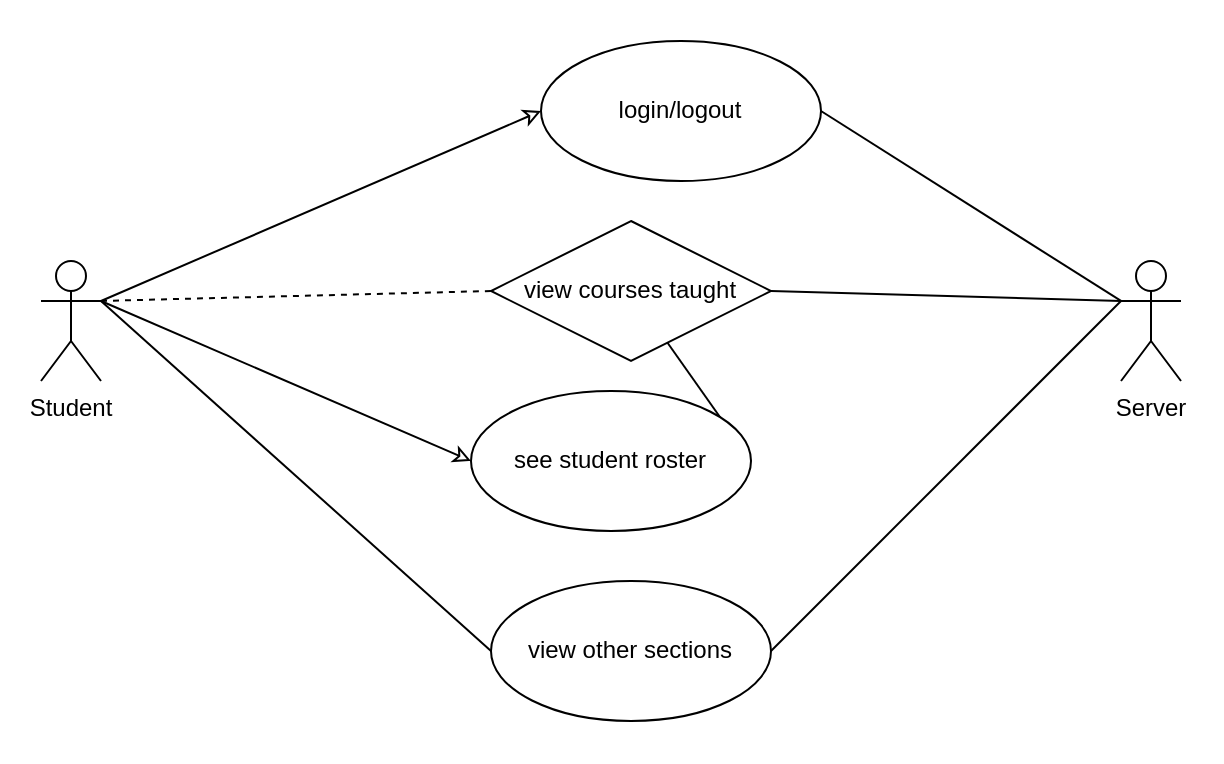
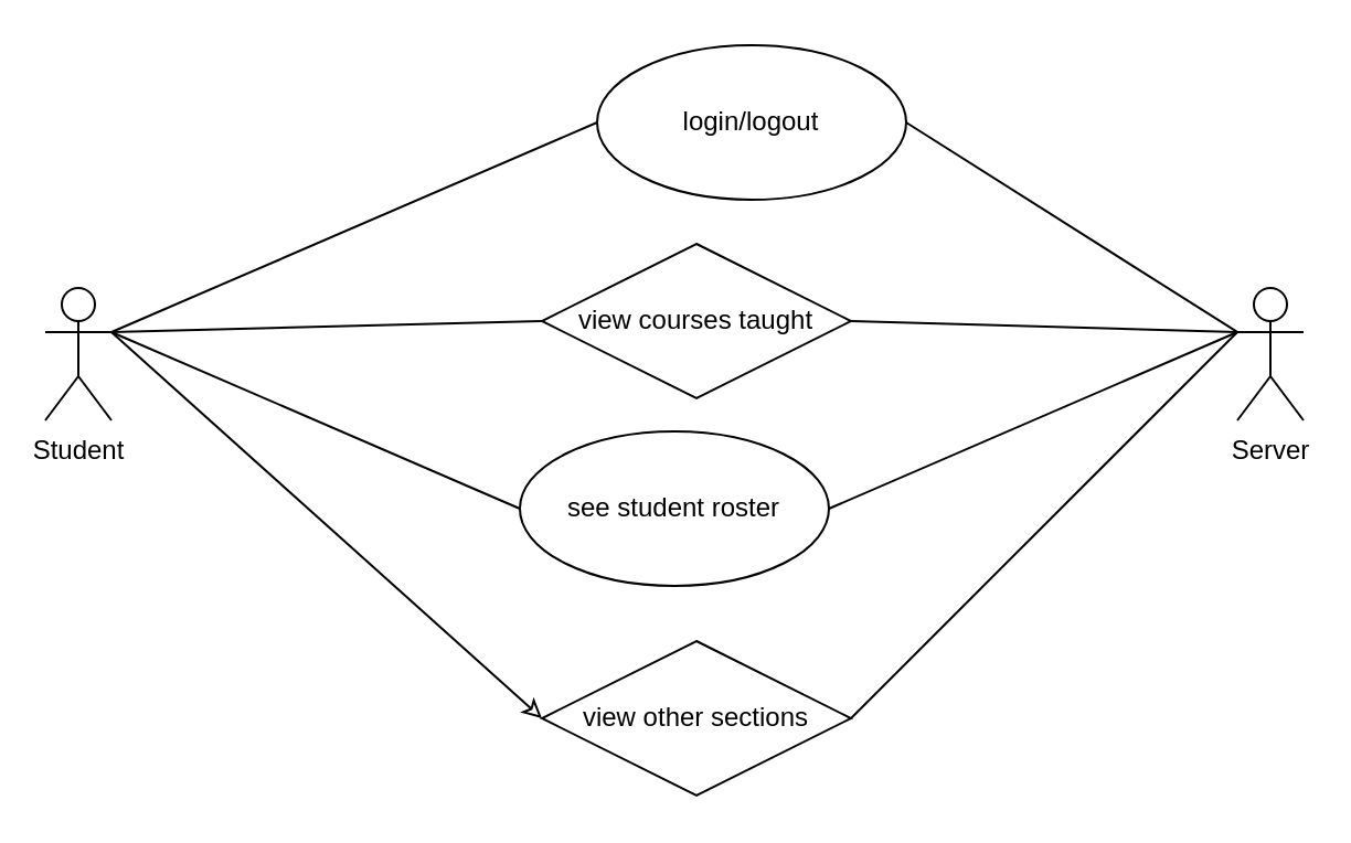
- <mxCell id="2" style="rounded=0;orthogonalLoop=1;jettySize=auto;html=1;exitX=1;exitY=0.333;exitDx=0;exitDy=0;exitPerimeter=0;entryX=0;entryY=0.5;entryDx=0;entryDy=0;endArrow=classic;endFill=0;" parent="1" source="6" target="8" edge="1"><mxGeometry relative="1" as="geometry" /></mxCell>
+ <mxCell id="2" style="rounded=0;orthogonalLoop=1;jettySize=auto;html=1;exitX=1;exitY=0.333;exitDx=0;exitDy=0;exitPerimeter=0;entryX=0;entryY=0.5;entryDx=0;entryDy=0;endArrow=none;endFill=0;" parent="1" source="6" target="8" edge="1"><mxGeometry relative="1" as="geometry" /></mxCell>
- <mxCell id="3" style="edgeStyle=none;rounded=0;orthogonalLoop=1;jettySize=auto;html=1;exitX=1;exitY=0.333;exitDx=0;exitDy=0;exitPerimeter=0;entryX=0;entryY=0.5;entryDx=0;entryDy=0;endArrow=none;endFill=0;dashed=1;" parent="1" source="6" target="10" edge="1"><mxGeometry relative="1" as="geometry" /></mxCell>
+ <mxCell id="3" style="edgeStyle=none;rounded=0;orthogonalLoop=1;jettySize=auto;html=1;exitX=1;exitY=0.333;exitDx=0;exitDy=0;exitPerimeter=0;entryX=0;entryY=0.5;entryDx=0;entryDy=0;endArrow=none;endFill=0;" parent="1" source="6" target="10" edge="1"><mxGeometry relative="1" as="geometry" /></mxCell>
- <mxCell id="11" style="edgeStyle=none;rounded=0;orthogonalLoop=1;jettySize=auto;html=1;exitX=1;exitY=0.5;exitDx=0;exitDy=0;endArrow=none;endFill=0;" parent="1" source="12" target="10" edge="1"><mxGeometry relative="1" as="geometry" /></mxCell>
+ <mxCell id="11" style="edgeStyle=none;rounded=0;orthogonalLoop=1;jettySize=auto;html=1;exitX=1;exitY=0.5;exitDx=0;exitDy=0;entryX=0;entryY=0.333;entryDx=0;entryDy=0;entryPerimeter=0;endArrow=none;endFill=0;" parent="1" source="12" target="15" edge="1"><mxGeometry relative="1" as="geometry" /></mxCell>
- <mxCell id="4" style="edgeStyle=none;rounded=0;orthogonalLoop=1;jettySize=auto;html=1;exitX=1;exitY=0.333;exitDx=0;exitDy=0;exitPerimeter=0;entryX=0;entryY=0.5;entryDx=0;entryDy=0;endArrow=classic;endFill=0;" parent="1" source="6" target="12" edge="1"><mxGeometry relative="1" as="geometry" /></mxCell>
+ <mxCell id="4" style="edgeStyle=none;rounded=0;orthogonalLoop=1;jettySize=auto;html=1;exitX=1;exitY=0.333;exitDx=0;exitDy=0;exitPerimeter=0;entryX=0;entryY=0.5;entryDx=0;entryDy=0;endArrow=none;endFill=0;" parent="1" source="6" target="12" edge="1"><mxGeometry relative="1" as="geometry" /></mxCell>
- <mxCell id="5" style="edgeStyle=none;rounded=0;orthogonalLoop=1;jettySize=auto;html=1;exitX=1;exitY=0.333;exitDx=0;exitDy=0;exitPerimeter=0;entryX=0;entryY=0.5;entryDx=0;entryDy=0;endArrow=none;endFill=0;" parent="1" source="6" target="14" edge="1"><mxGeometry relative="1" as="geometry" /></mxCell>
+ <mxCell id="5" style="edgeStyle=none;rounded=0;orthogonalLoop=1;jettySize=auto;html=1;exitX=1;exitY=0.333;exitDx=0;exitDy=0;exitPerimeter=0;entryX=0;entryY=0.5;entryDx=0;entryDy=0;endArrow=classic;endFill=0;" parent="1" source="6" target="14" edge="1"><mxGeometry relative="1" as="geometry" /></mxCell>
- <mxCell id="14" value="view other sections&lt;br&gt;" style="ellipse;whiteSpace=wrap;html=1;" parent="1" vertex="1"><mxGeometry x="245" y="290" width="140" height="70" as="geometry" /></mxCell>
+ <mxCell id="14" value="view other sections&lt;br&gt;" style="rhombus;whiteSpace=wrap;html=1;" parent="1" vertex="1"><mxGeometry x="245" y="290" width="140" height="70" as="geometry" /></mxCell>
